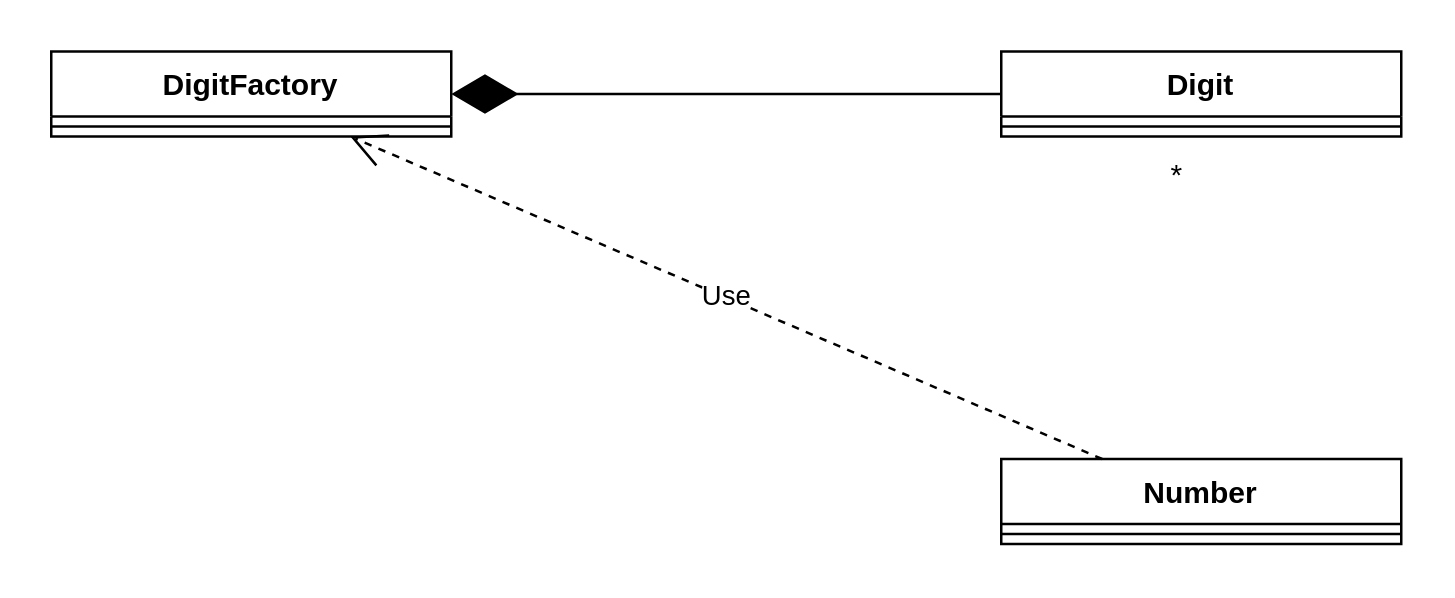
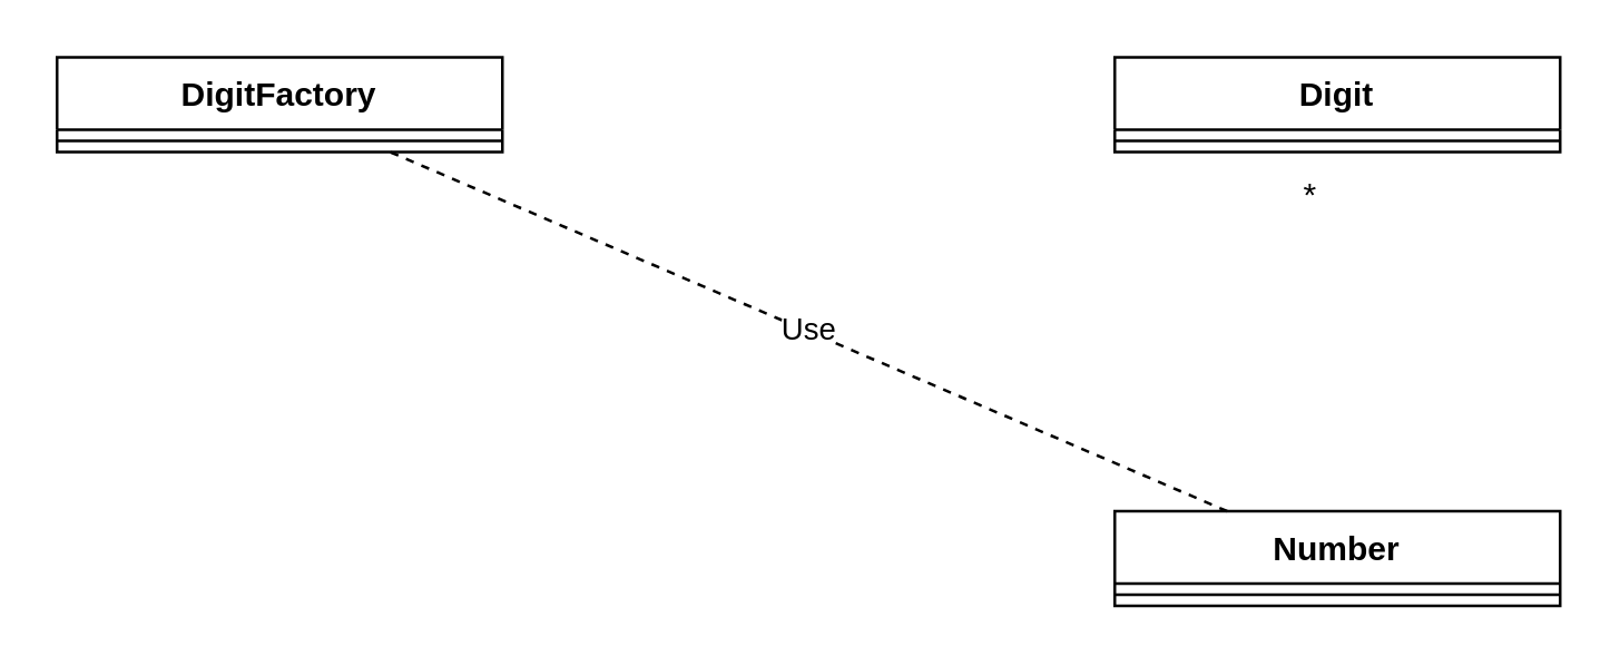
- <mxCell id="8" value="" style="endArrow=diamondThin;endFill=1;endSize=24;html=1;rounded=0;" edge="1" parent="1" source="4" target="2"><mxGeometry width="160" relative="1" as="geometry"><mxPoint x="250" y="90" as="sourcePoint" /><mxPoint x="410" y="90" as="targetPoint" /></mxGeometry></mxCell>
- <mxCell id="9" value="Use" style="endArrow=open;endSize=12;dashed=1;html=1;rounded=0;" edge="1" parent="1" source="6" target="2"><mxGeometry width="160" relative="1" as="geometry"><mxPoint x="250" y="90" as="sourcePoint" /><mxPoint x="410" y="90" as="targetPoint" /></mxGeometry></mxCell>
+ <mxCell id="9" value="Use" style="endArrow=none;endSize=12;dashed=1;html=1;rounded=0;" edge="1" parent="1" source="6" target="2"><mxGeometry width="160" relative="1" as="geometry"><mxPoint x="250" y="90" as="sourcePoint" /><mxPoint x="410" y="90" as="targetPoint" /></mxGeometry></mxCell>
